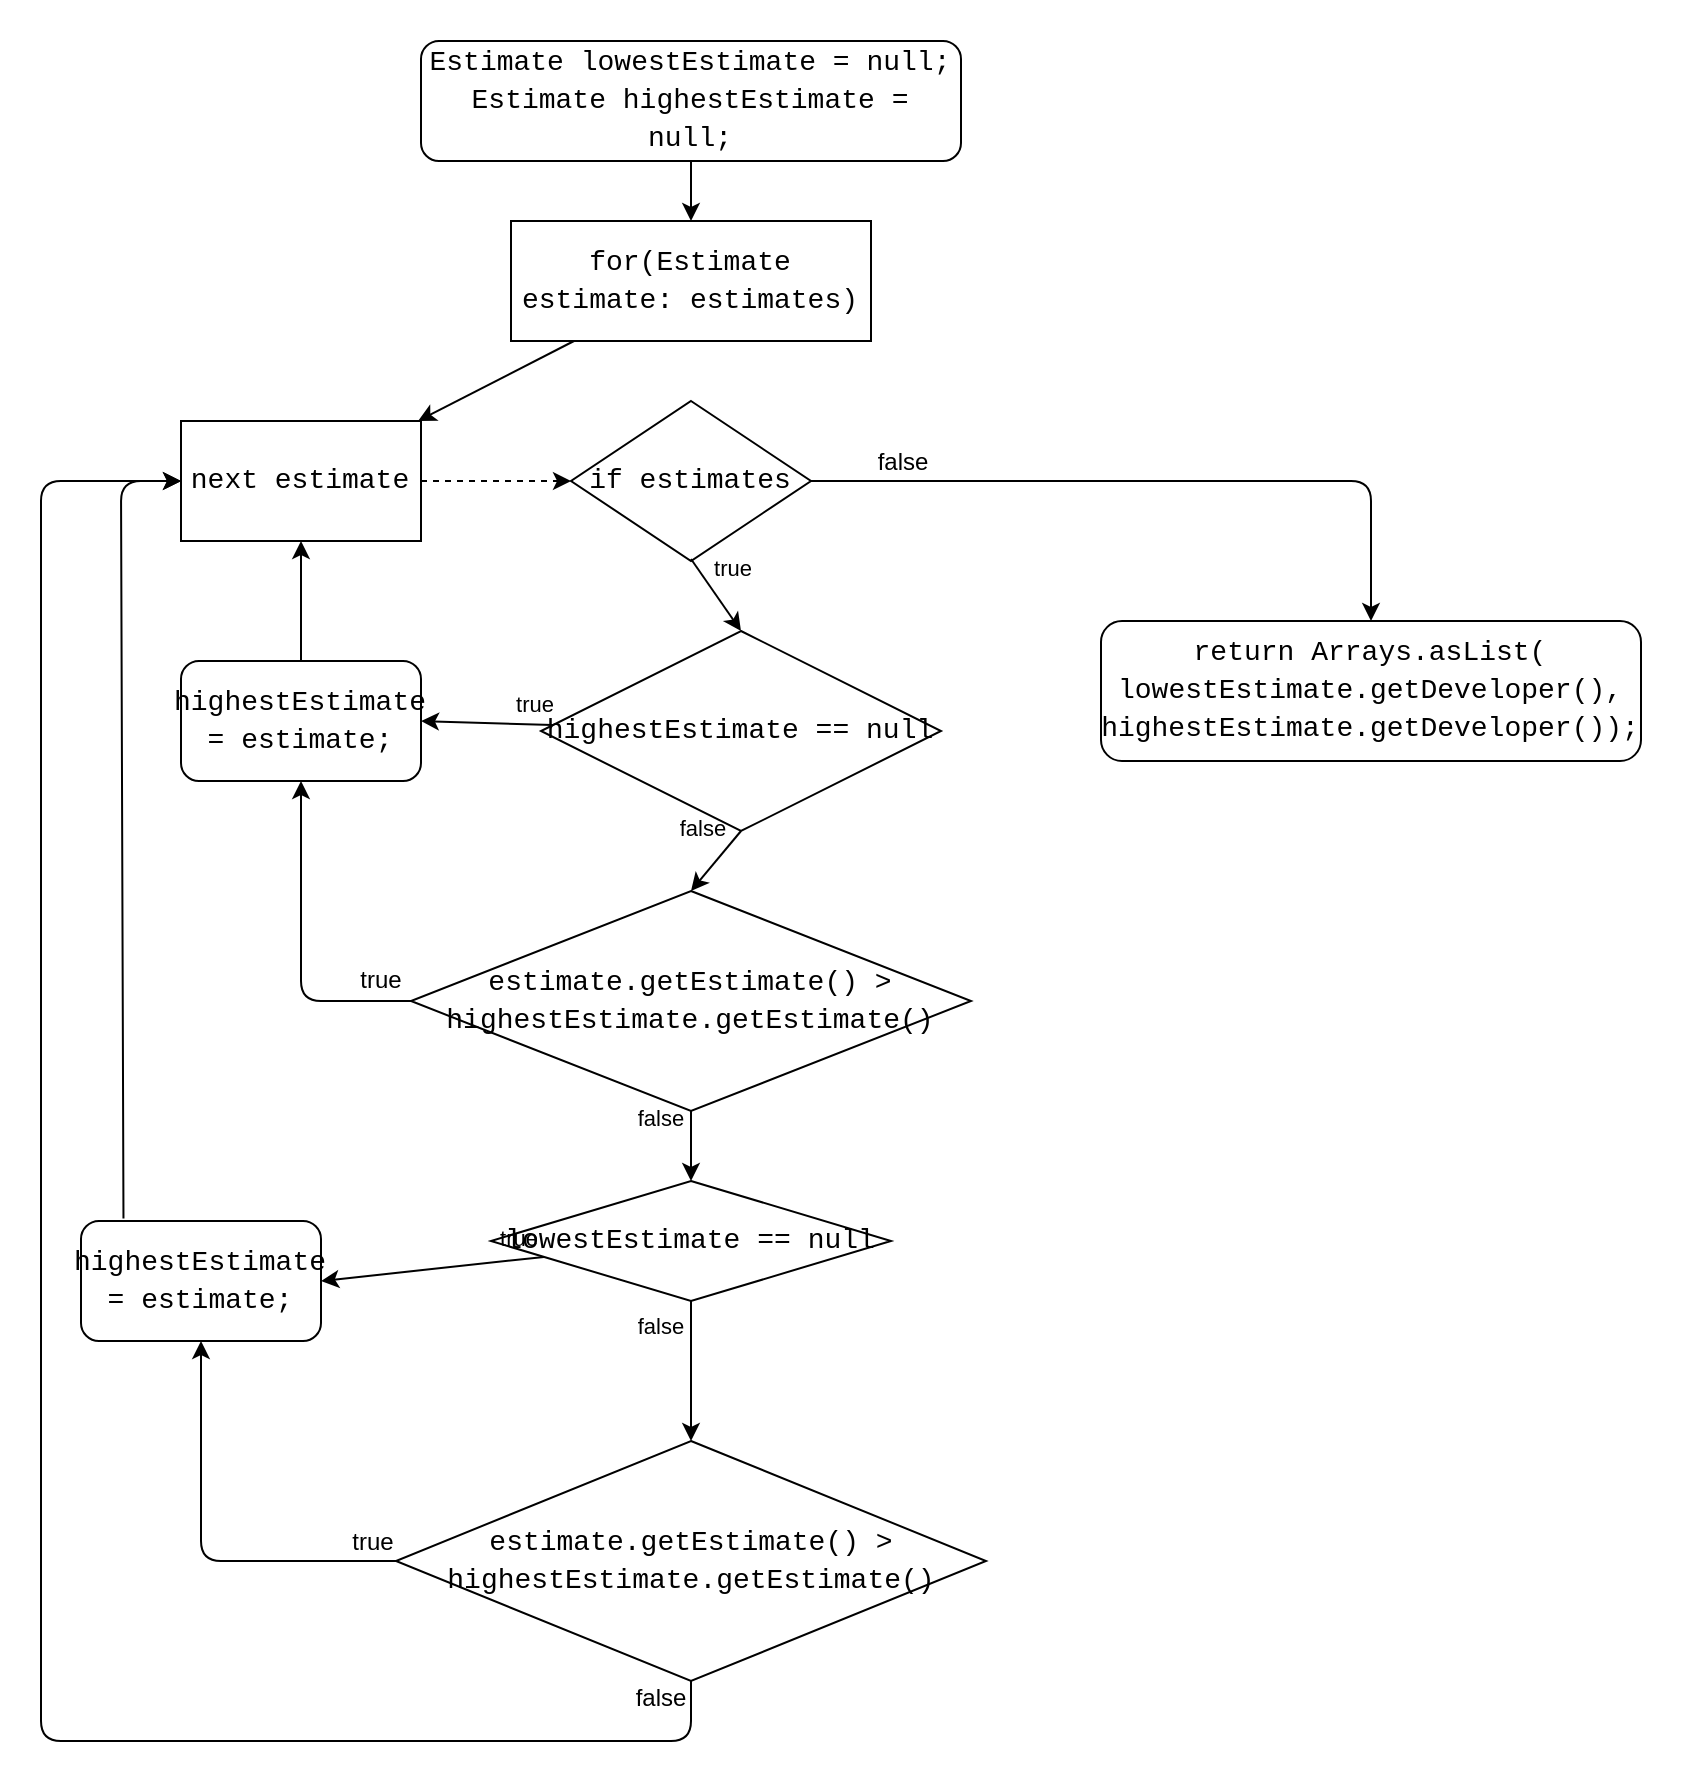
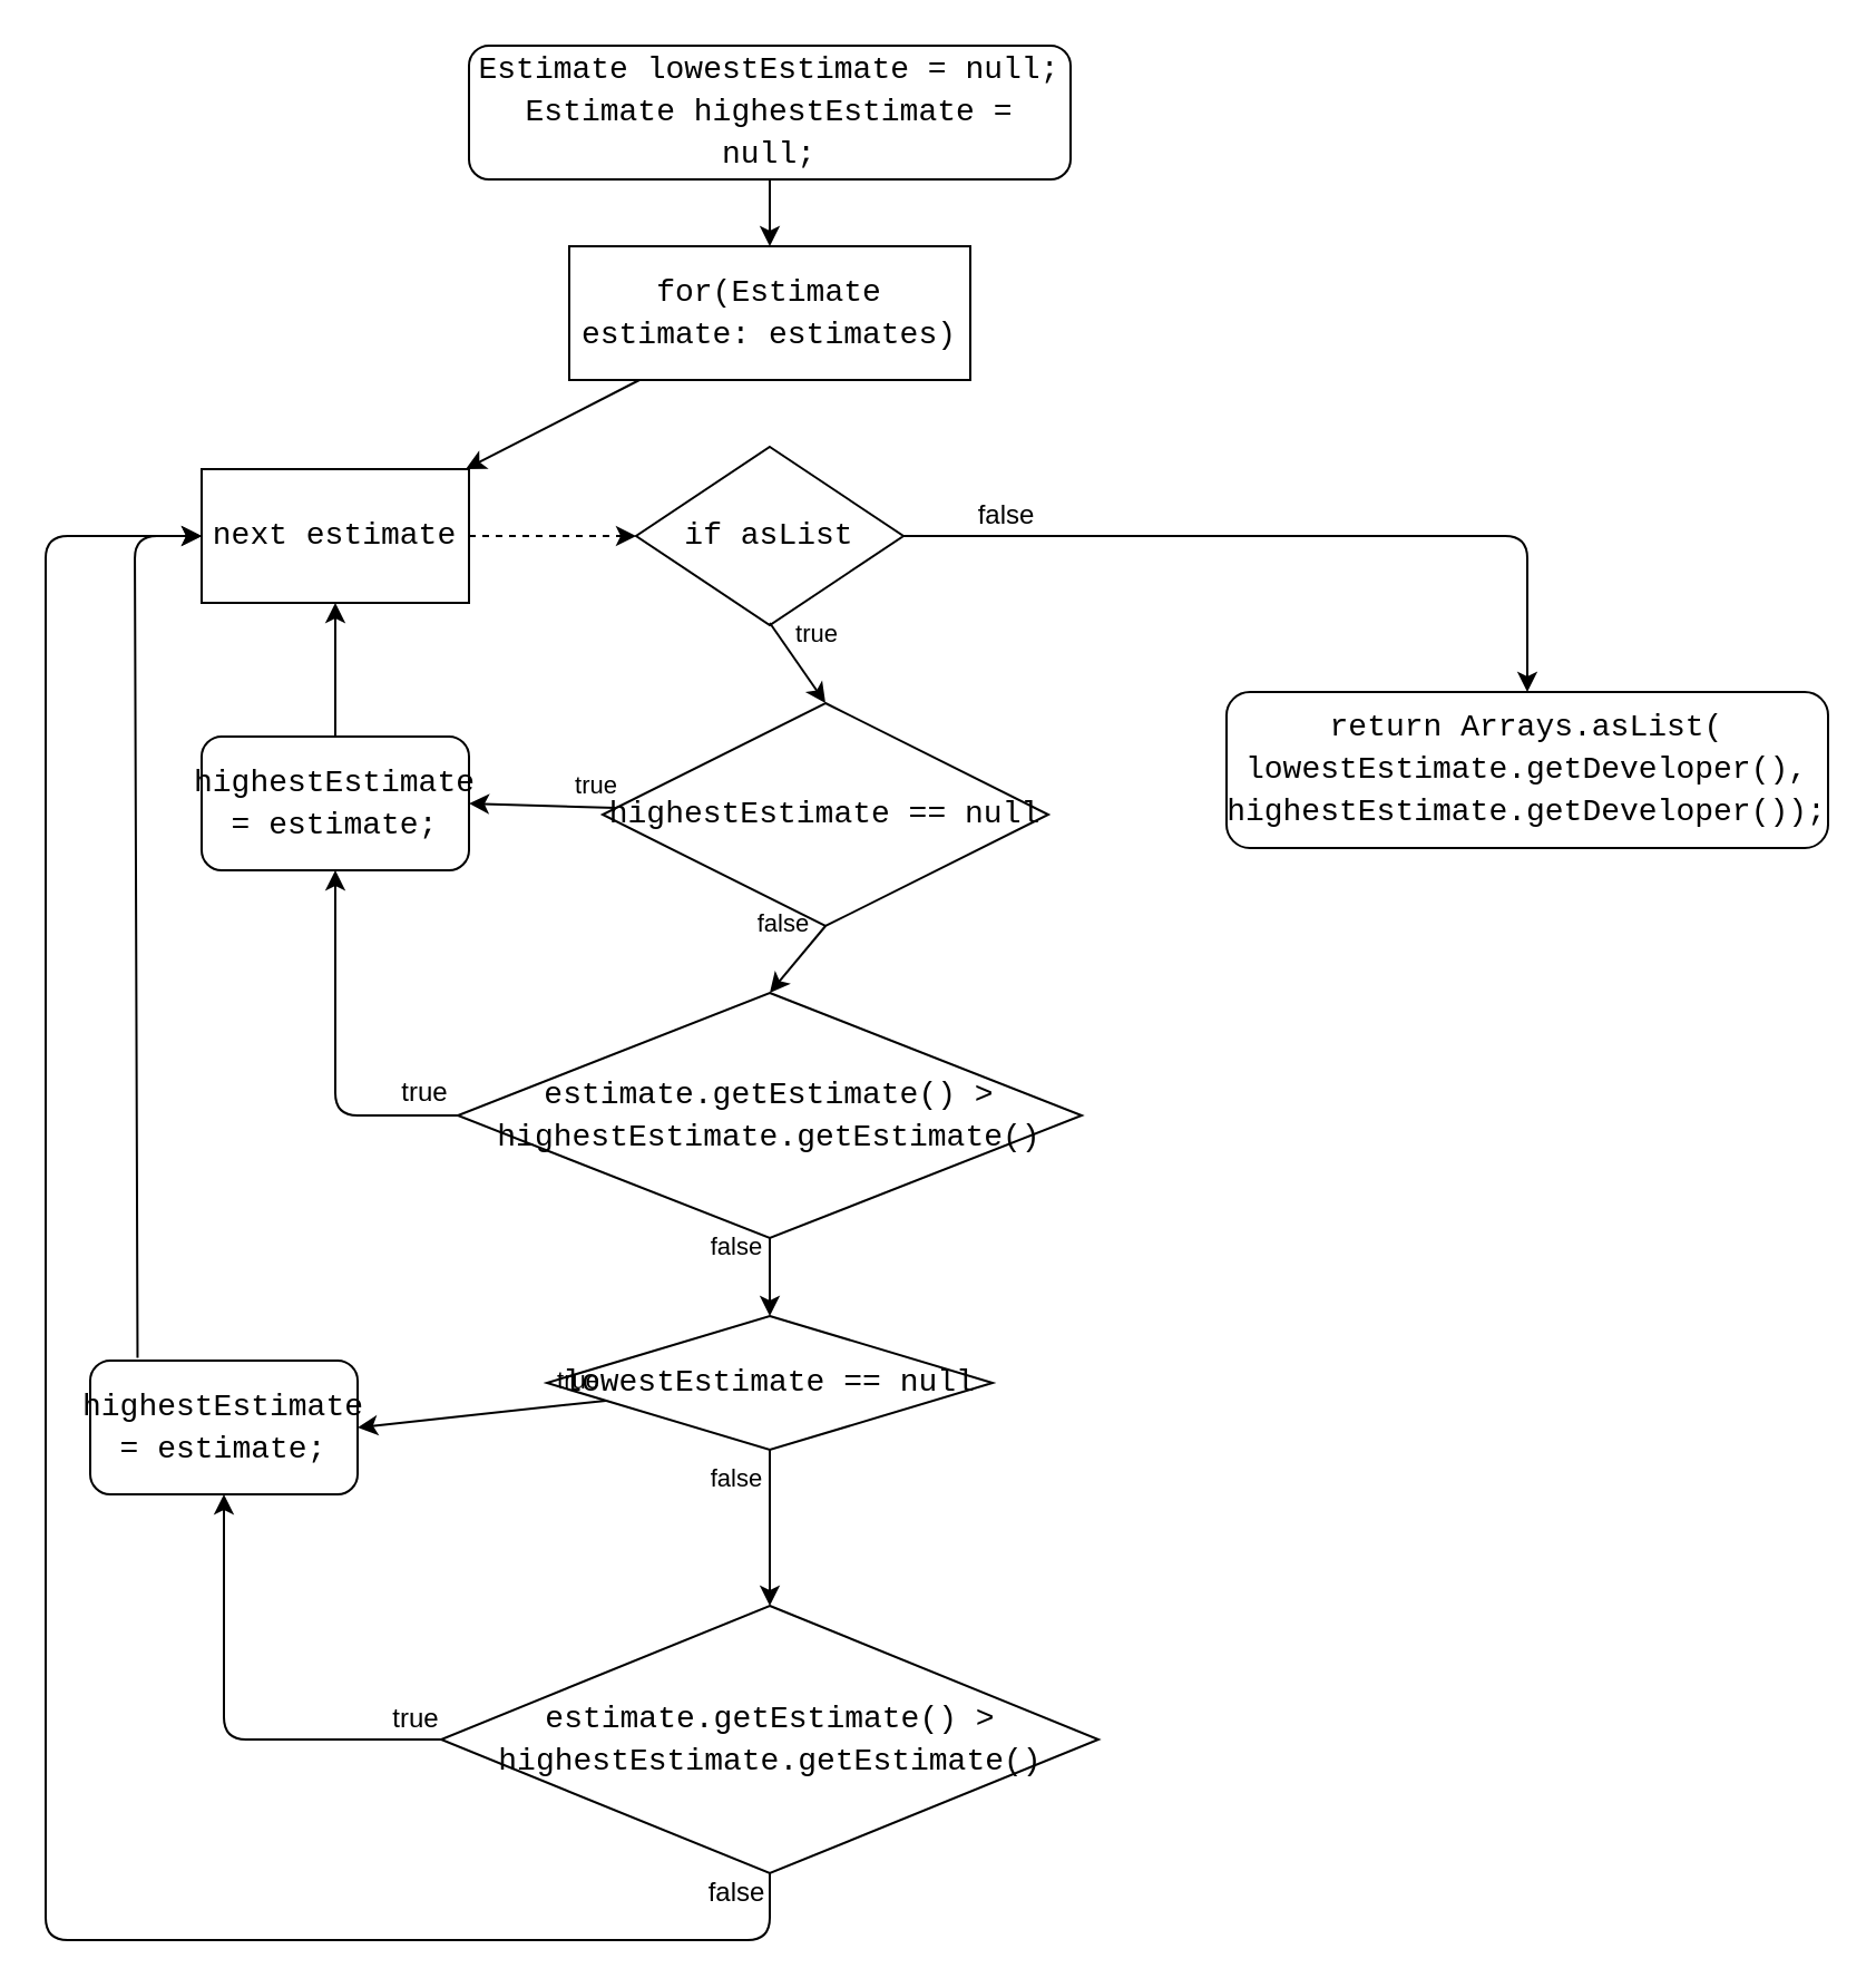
- <mxCell id="7" value="&lt;span style=&quot;font-family: Consolas, &amp;quot;Courier New&amp;quot;, monospace; font-size: 14px;&quot;&gt;if&amp;nbsp;&lt;/span&gt;&lt;span style=&quot;font-family: Consolas, &amp;quot;Courier New&amp;quot;, monospace; font-size: 14px;&quot;&gt;estimates&lt;/span&gt;" style="rhombus;whiteSpace=wrap;html=1;labelBackgroundColor=none;strokeColor=#000000;fontColor=#000000;fillColor=none;" vertex="1" parent="1"><mxGeometry x="285" y="200" width="120" height="80" as="geometry" /></mxCell>
+ <mxCell id="7" value="&lt;span style=&quot;font-family: Consolas, &amp;quot;Courier New&amp;quot;, monospace; font-size: 14px;&quot;&gt;if&amp;nbsp;&lt;/span&gt;&lt;span style=&quot;font-family: Consolas, &amp;quot;Courier New&amp;quot;, monospace; font-size: 14px;&quot;&gt;asList&lt;/span&gt;" style="rhombus;whiteSpace=wrap;html=1;labelBackgroundColor=none;strokeColor=#000000;fontColor=#000000;fillColor=none;" vertex="1" parent="1"><mxGeometry x="285" y="200" width="120" height="80" as="geometry" /></mxCell>
